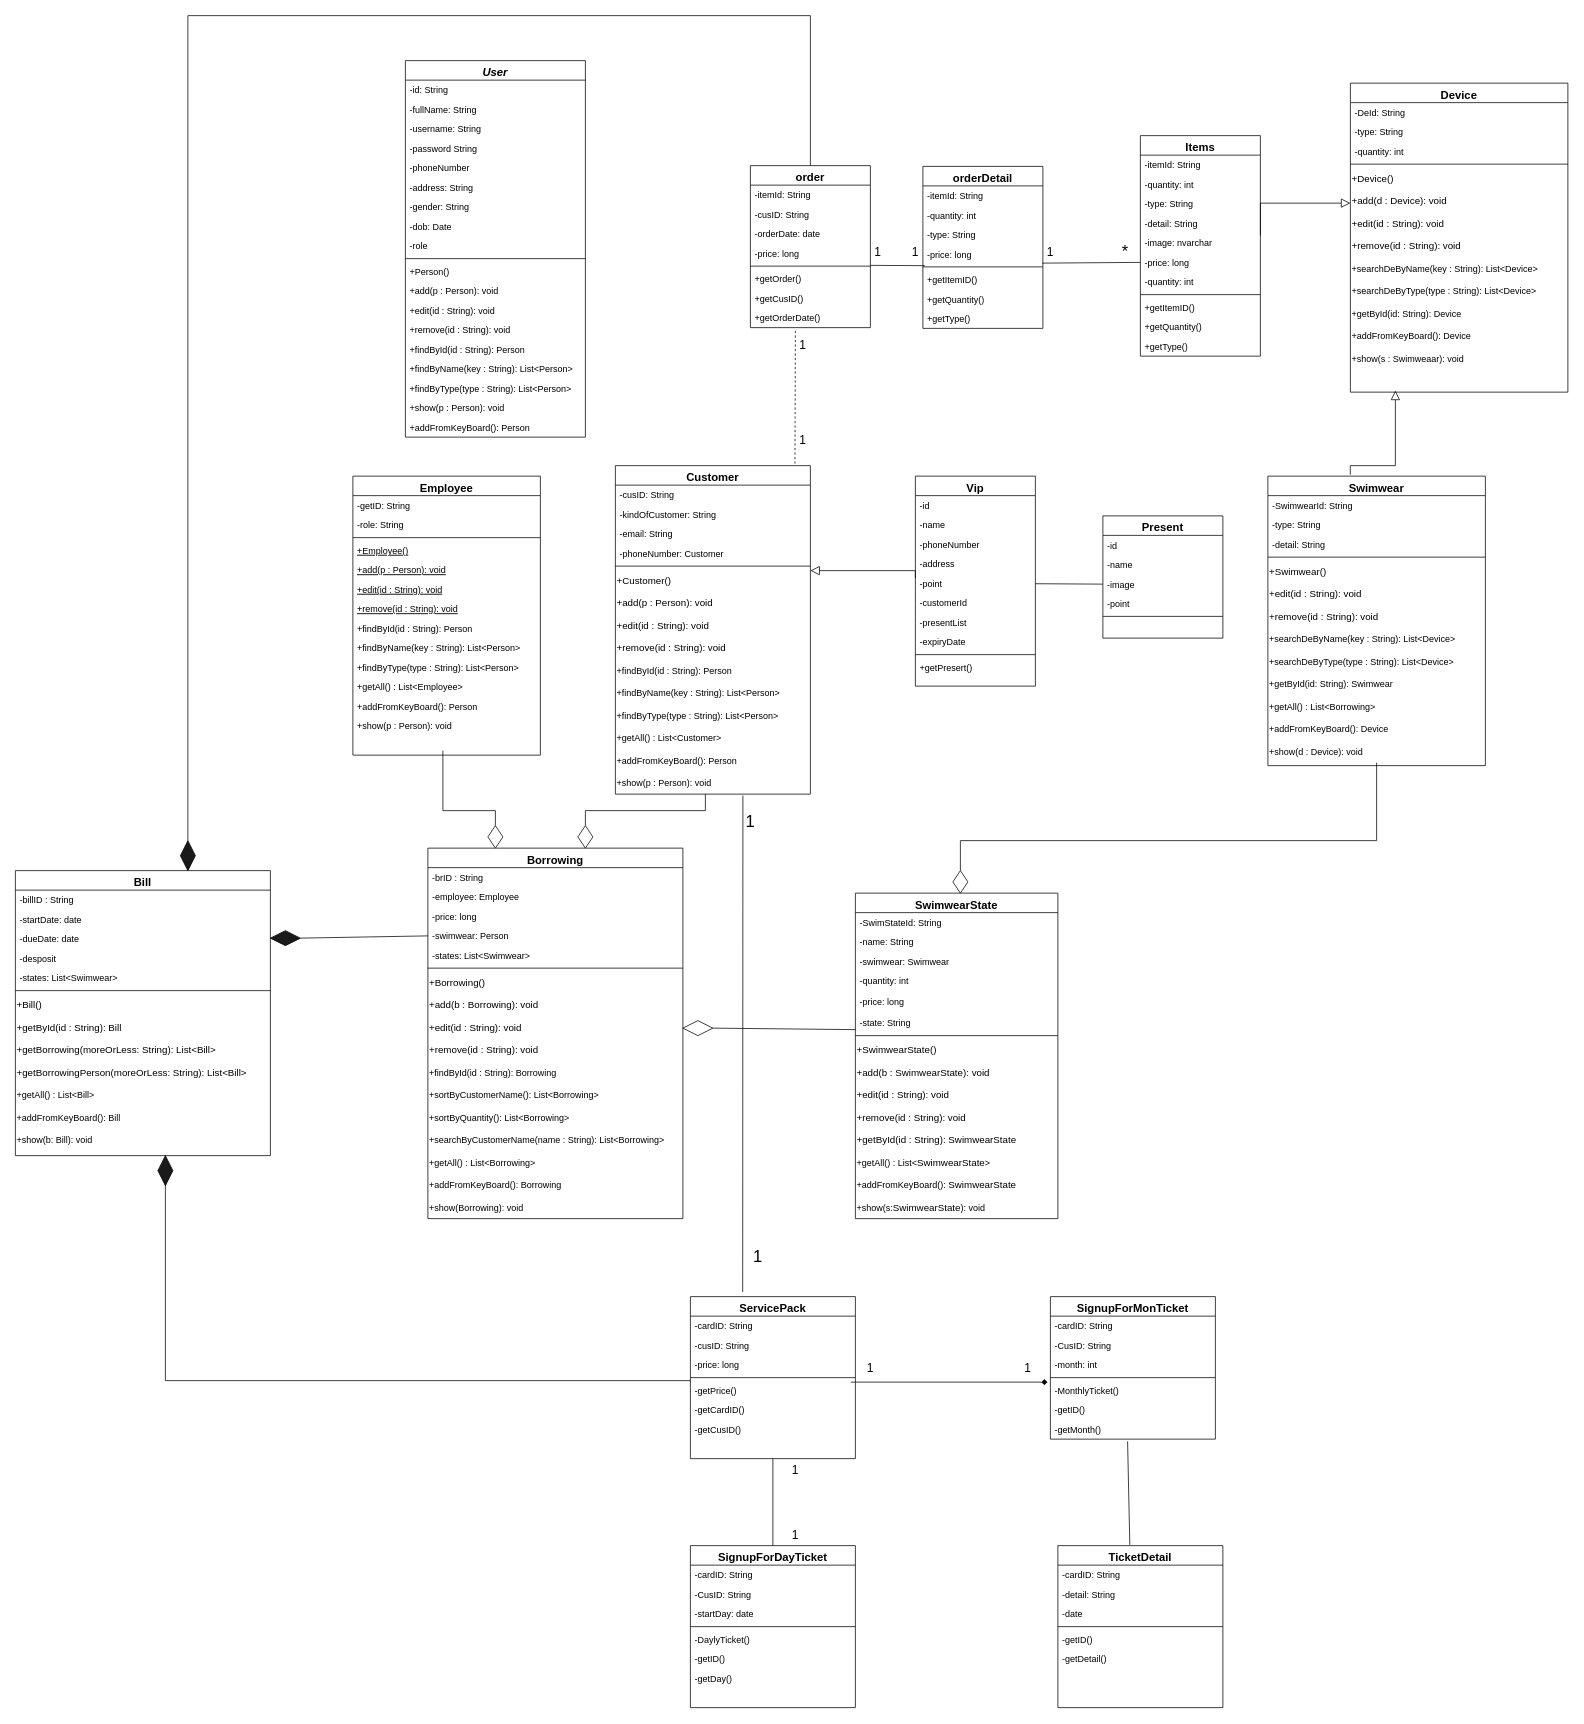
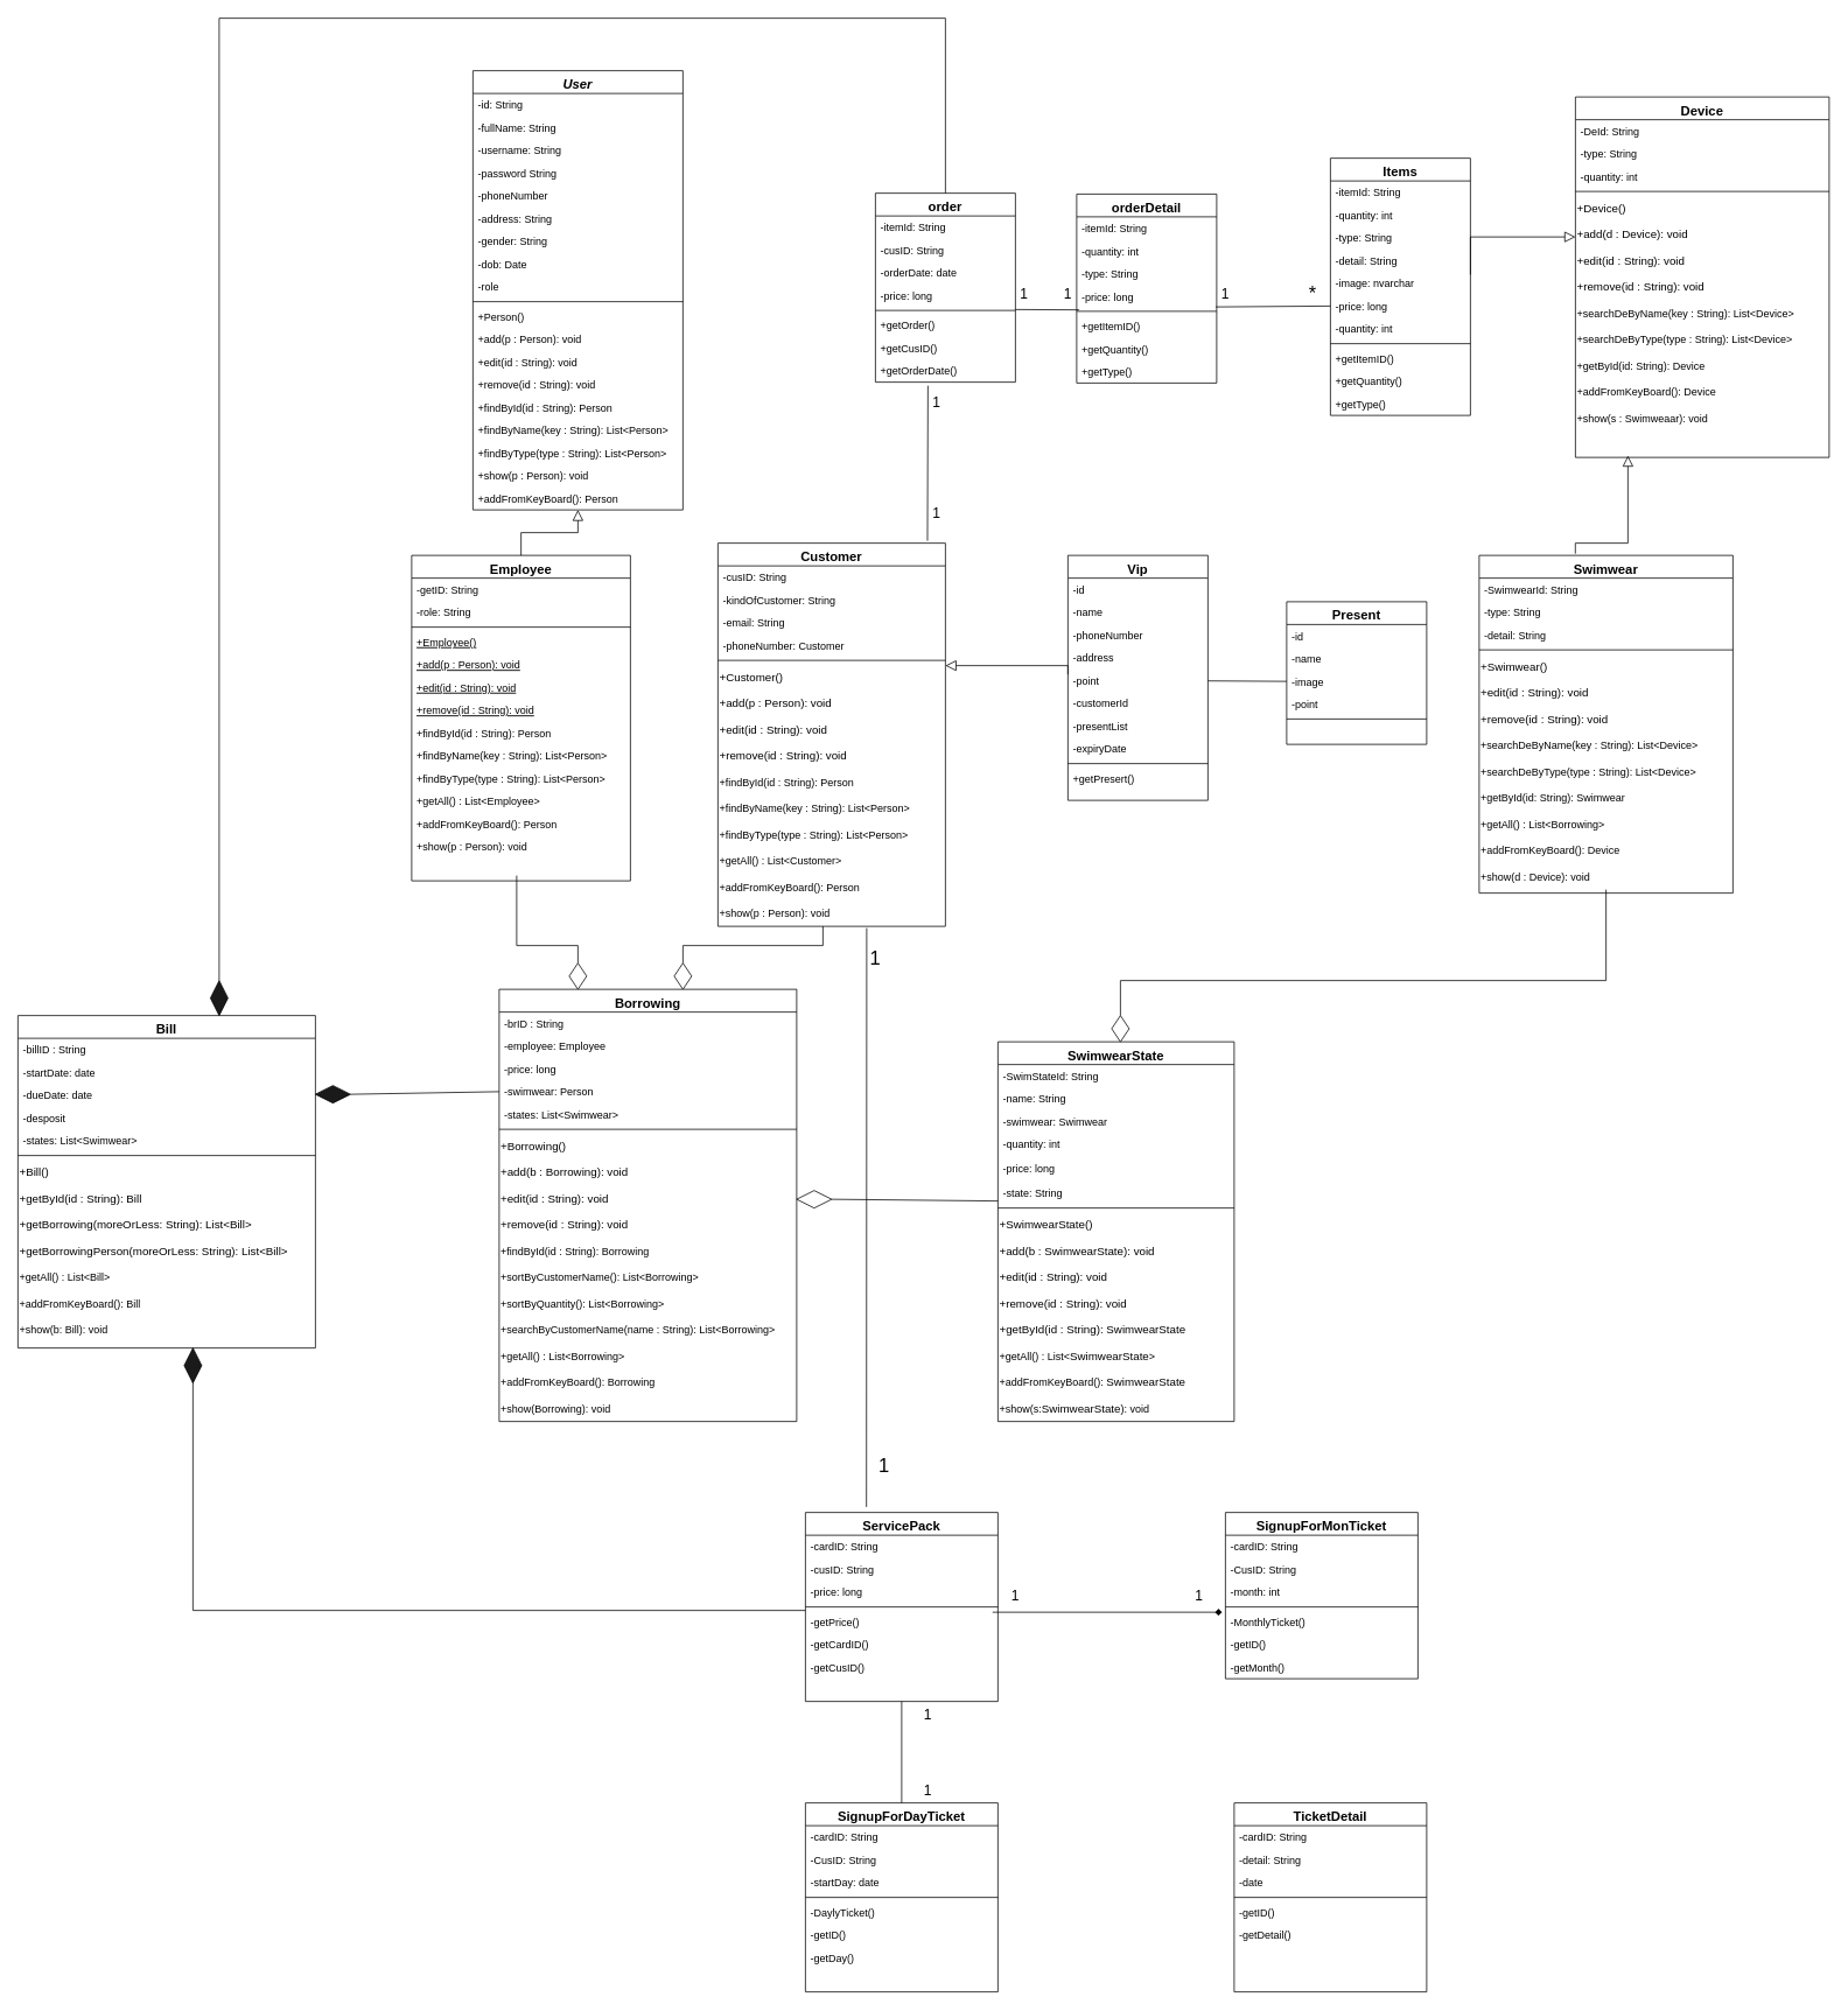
- <mxCell id="168" value="" style="endArrow=none;html=1;rounded=0;entryX=0.375;entryY=1.154;entryDx=0;entryDy=0;entryPerimeter=0;exitX=0.921;exitY=-0.006;exitDx=0;exitDy=0;exitPerimeter=0;dashed=1;" edge="1" parent="1" source="37" target="167"><mxGeometry width="50" height="50" relative="1" as="geometry"><mxPoint x="840" y="500" as="sourcePoint" /><mxPoint x="890" y="450" as="targetPoint" /></mxGeometry></mxCell>
+ <mxCell id="168" value="" style="endArrow=none;html=1;rounded=0;entryX=0.375;entryY=1.154;entryDx=0;entryDy=0;entryPerimeter=0;exitX=0.921;exitY=-0.006;exitDx=0;exitDy=0;exitPerimeter=0;" edge="1" parent="1" source="37" target="167"><mxGeometry width="50" height="50" relative="1" as="geometry"><mxPoint x="840" y="500" as="sourcePoint" /><mxPoint x="890" y="450" as="targetPoint" /></mxGeometry></mxCell>
+ <mxCell id="36" value="" style="endArrow=block;endSize=10;endFill=0;shadow=0;strokeWidth=1;rounded=0;edgeStyle=elbowEdgeStyle;elbow=vertical;" edge="1" parent="1" source="22" target="2"><mxGeometry width="160" relative="1" as="geometry"><mxPoint x="660" y="203" as="sourcePoint" /><mxPoint x="660" y="203" as="targetPoint" /></mxGeometry></mxCell>
- <mxCell id="239" value="" style="endArrow=none;html=1;rounded=0;entryX=0.468;entryY=1.115;entryDx=0;entryDy=0;entryPerimeter=0;exitX=0.436;exitY=-0.005;exitDx=0;exitDy=0;exitPerimeter=0;" edge="1" parent="1" source="232" target="202"><mxGeometry width="50" height="50" relative="1" as="geometry"><mxPoint x="1210" y="2020" as="sourcePoint" /><mxPoint x="1260" y="1970" as="targetPoint" /></mxGeometry></mxCell>
